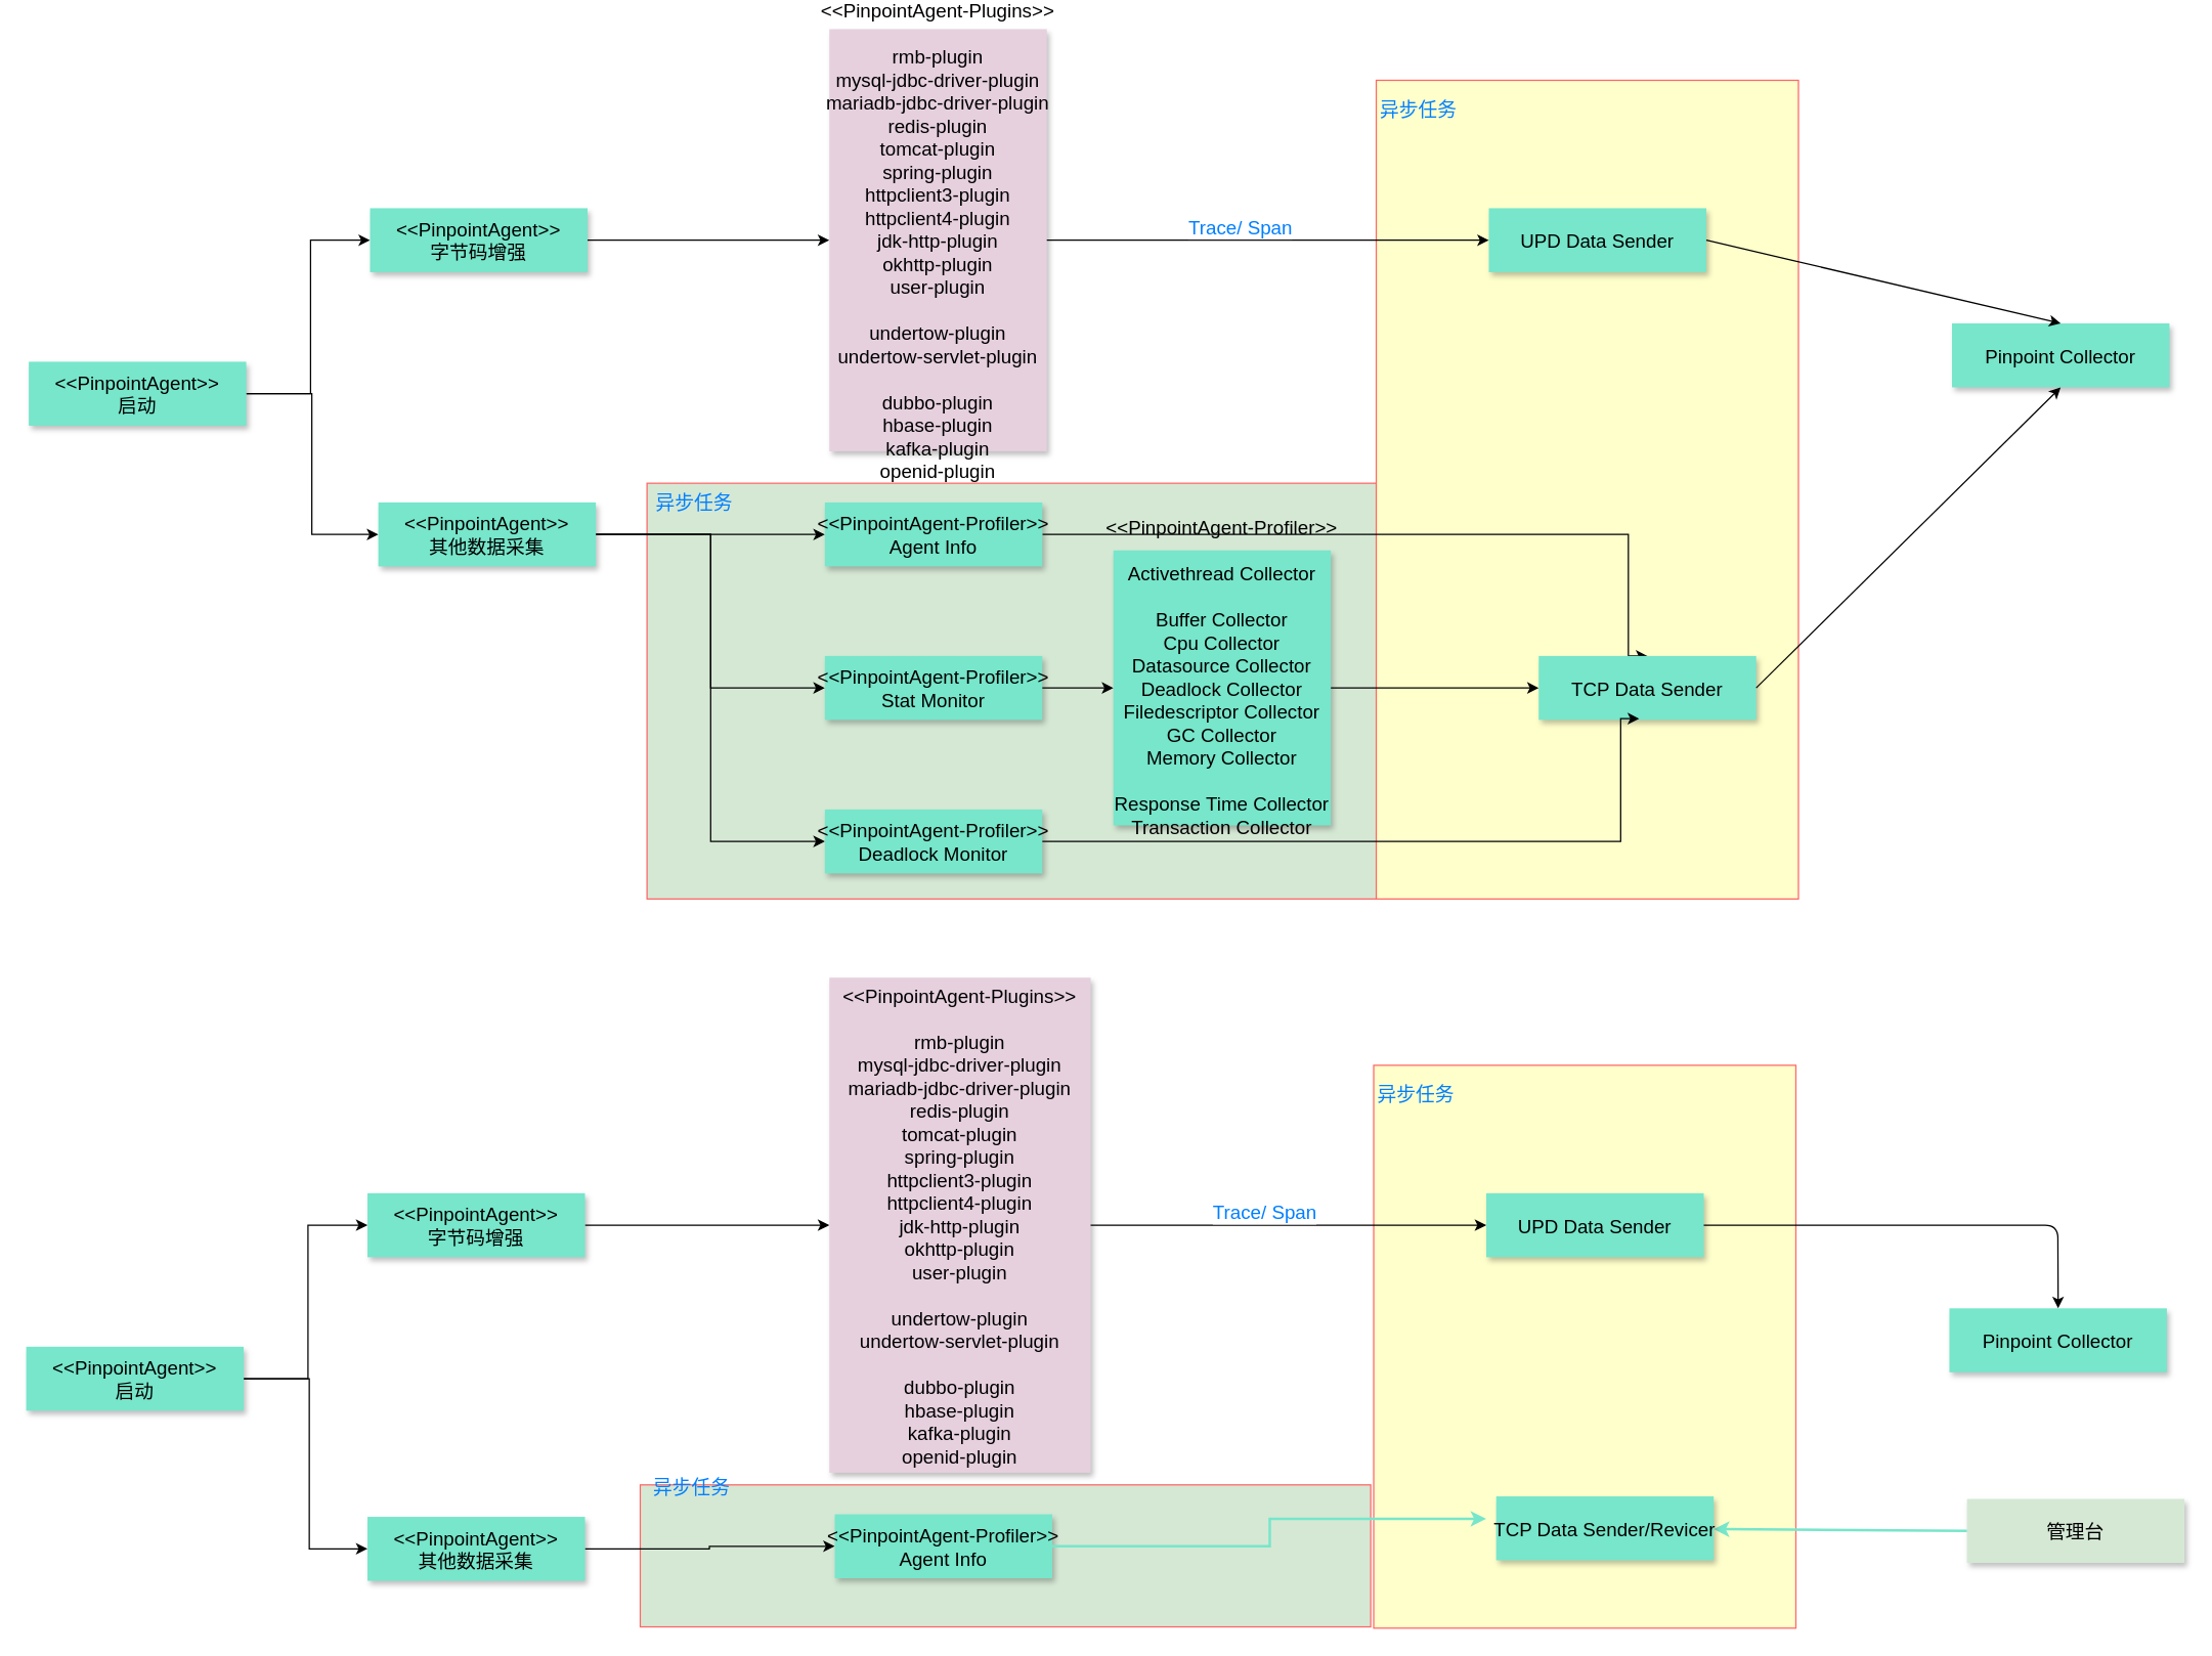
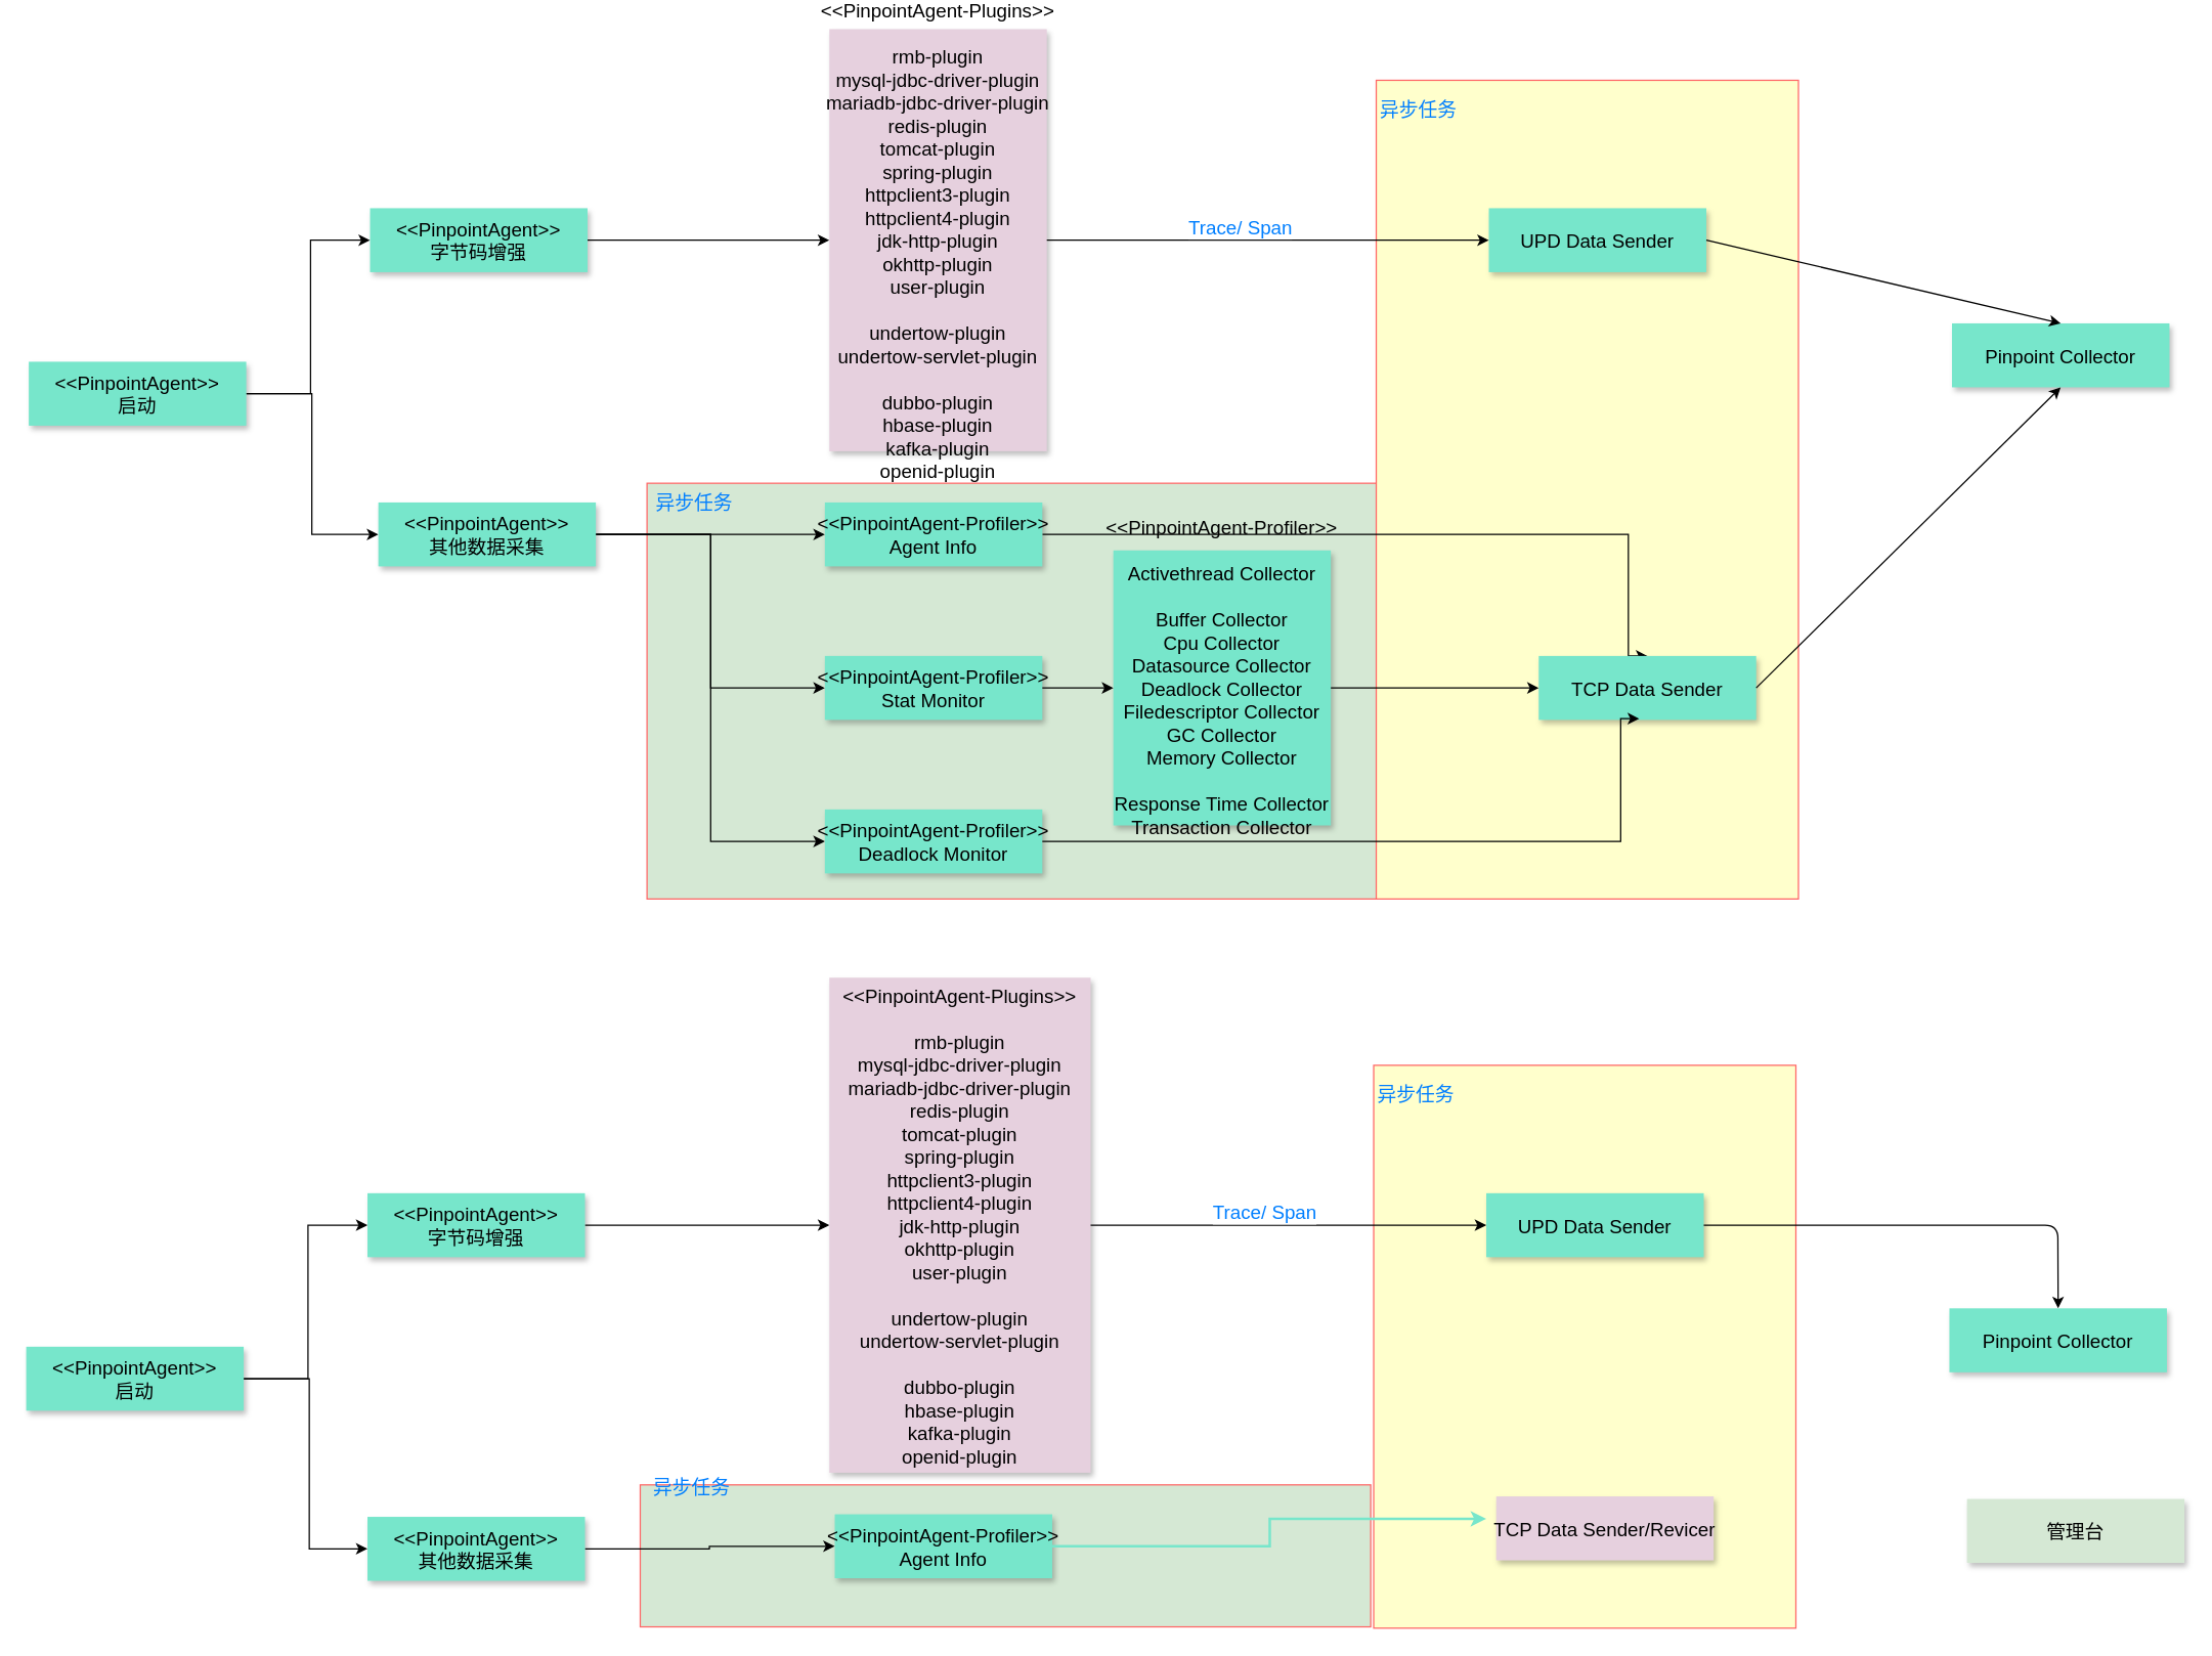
- <mxCell id="51" value="TCP Data Sender/Revicer" style="shadow=1;fillColor=#77e6cb;strokeColor=none;fontStyle=0;fontSize=15;" vertex="1" parent="1"><mxGeometry x="1169" y="1167" width="170" height="50" as="geometry" /></mxCell>
+ <mxCell id="51" value="TCP Data Sender/Revicer" style="shadow=1;fillColor=#e6d0de;strokeColor=none;fontStyle=0;fontSize=15;" vertex="1" parent="1"><mxGeometry x="1169" y="1167" width="170" height="50" as="geometry" /></mxCell>
- <mxCell id="50" value="" style="endArrow=classic;html=1;fontColor=#007FFF;exitX=0;exitY=0.5;exitDx=0;exitDy=0;strokeColor=#77E6CB;strokeWidth=2;fontSize=15;" edge="1" parent="1" source="49" target="51"><mxGeometry width="50" height="50" relative="1" as="geometry"><mxPoint x="1341.25" y="965" as="sourcePoint" /><mxPoint x="1407" y="1221" as="targetPoint" /></mxGeometry></mxCell>
